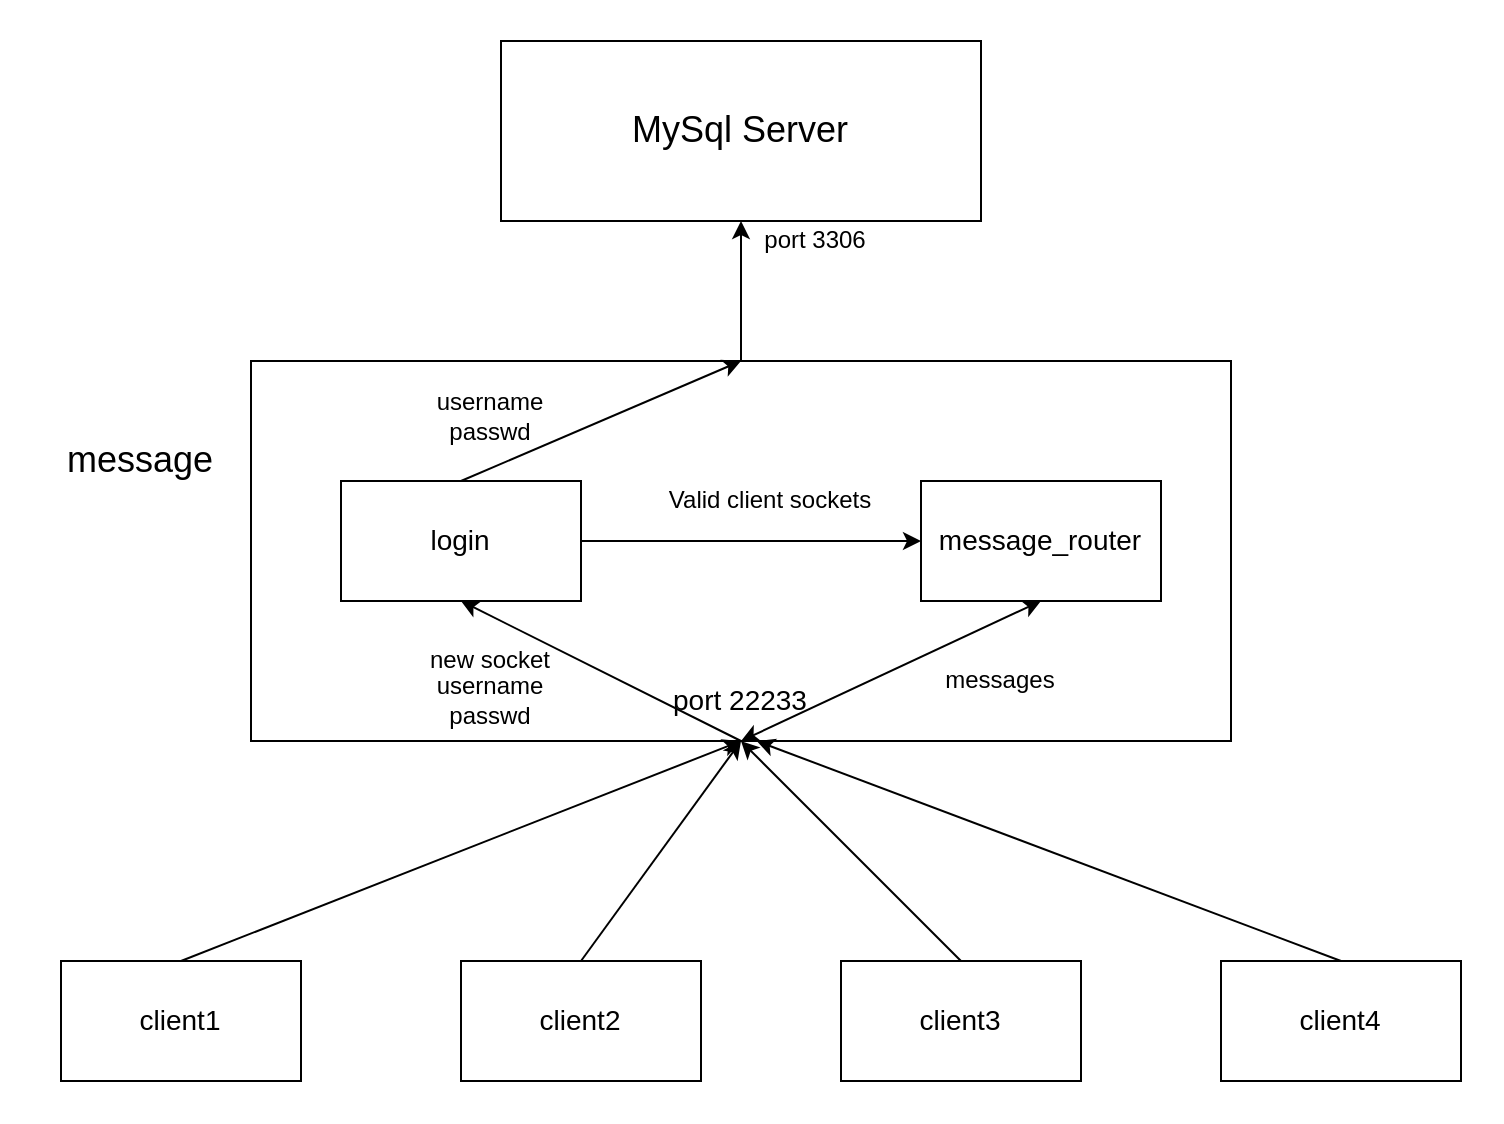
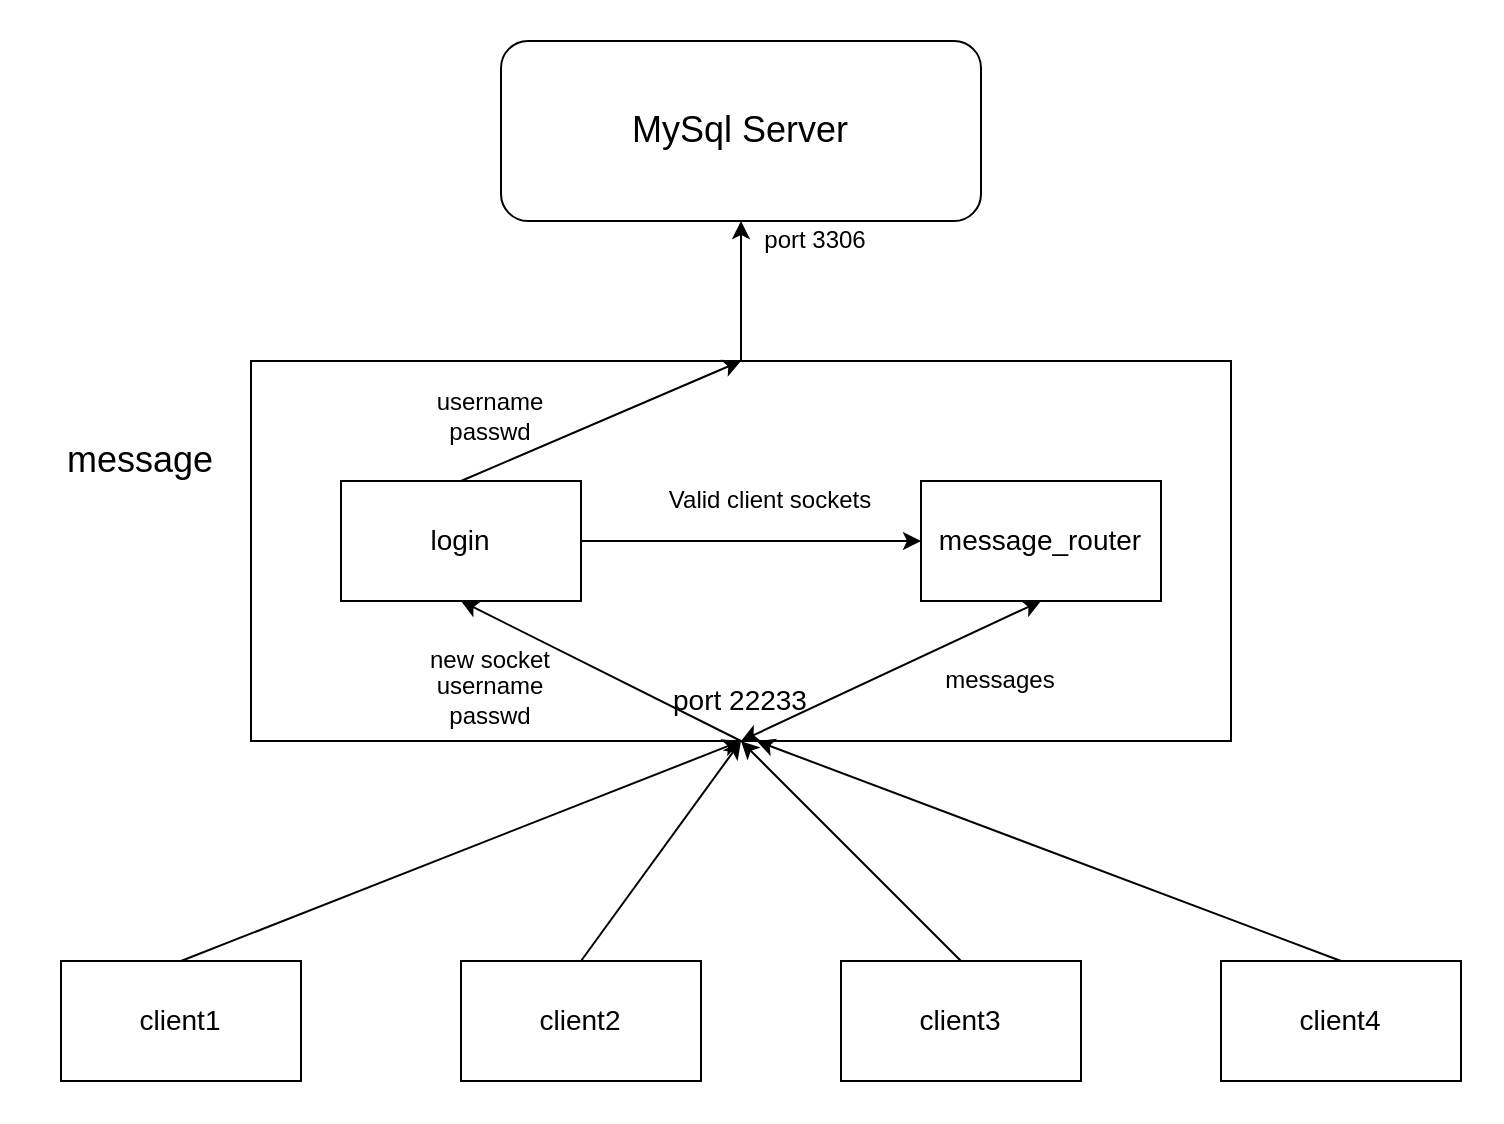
- <mxCell id="2" value="&lt;font style=&quot;font-size: 18px&quot;&gt;MySql Server&lt;/font&gt;" style="rounded=0;whiteSpace=wrap;html=1;" parent="1" vertex="1"><mxGeometry x="250" y="20" width="240" height="90" as="geometry" /></mxCell>
+ <mxCell id="2" value="&lt;font style=&quot;font-size: 18px&quot;&gt;MySql Server&lt;/font&gt;" style="whiteSpace=wrap;html=1;rounded=1;" parent="1" vertex="1"><mxGeometry x="250" y="20" width="240" height="90" as="geometry" /></mxCell>
